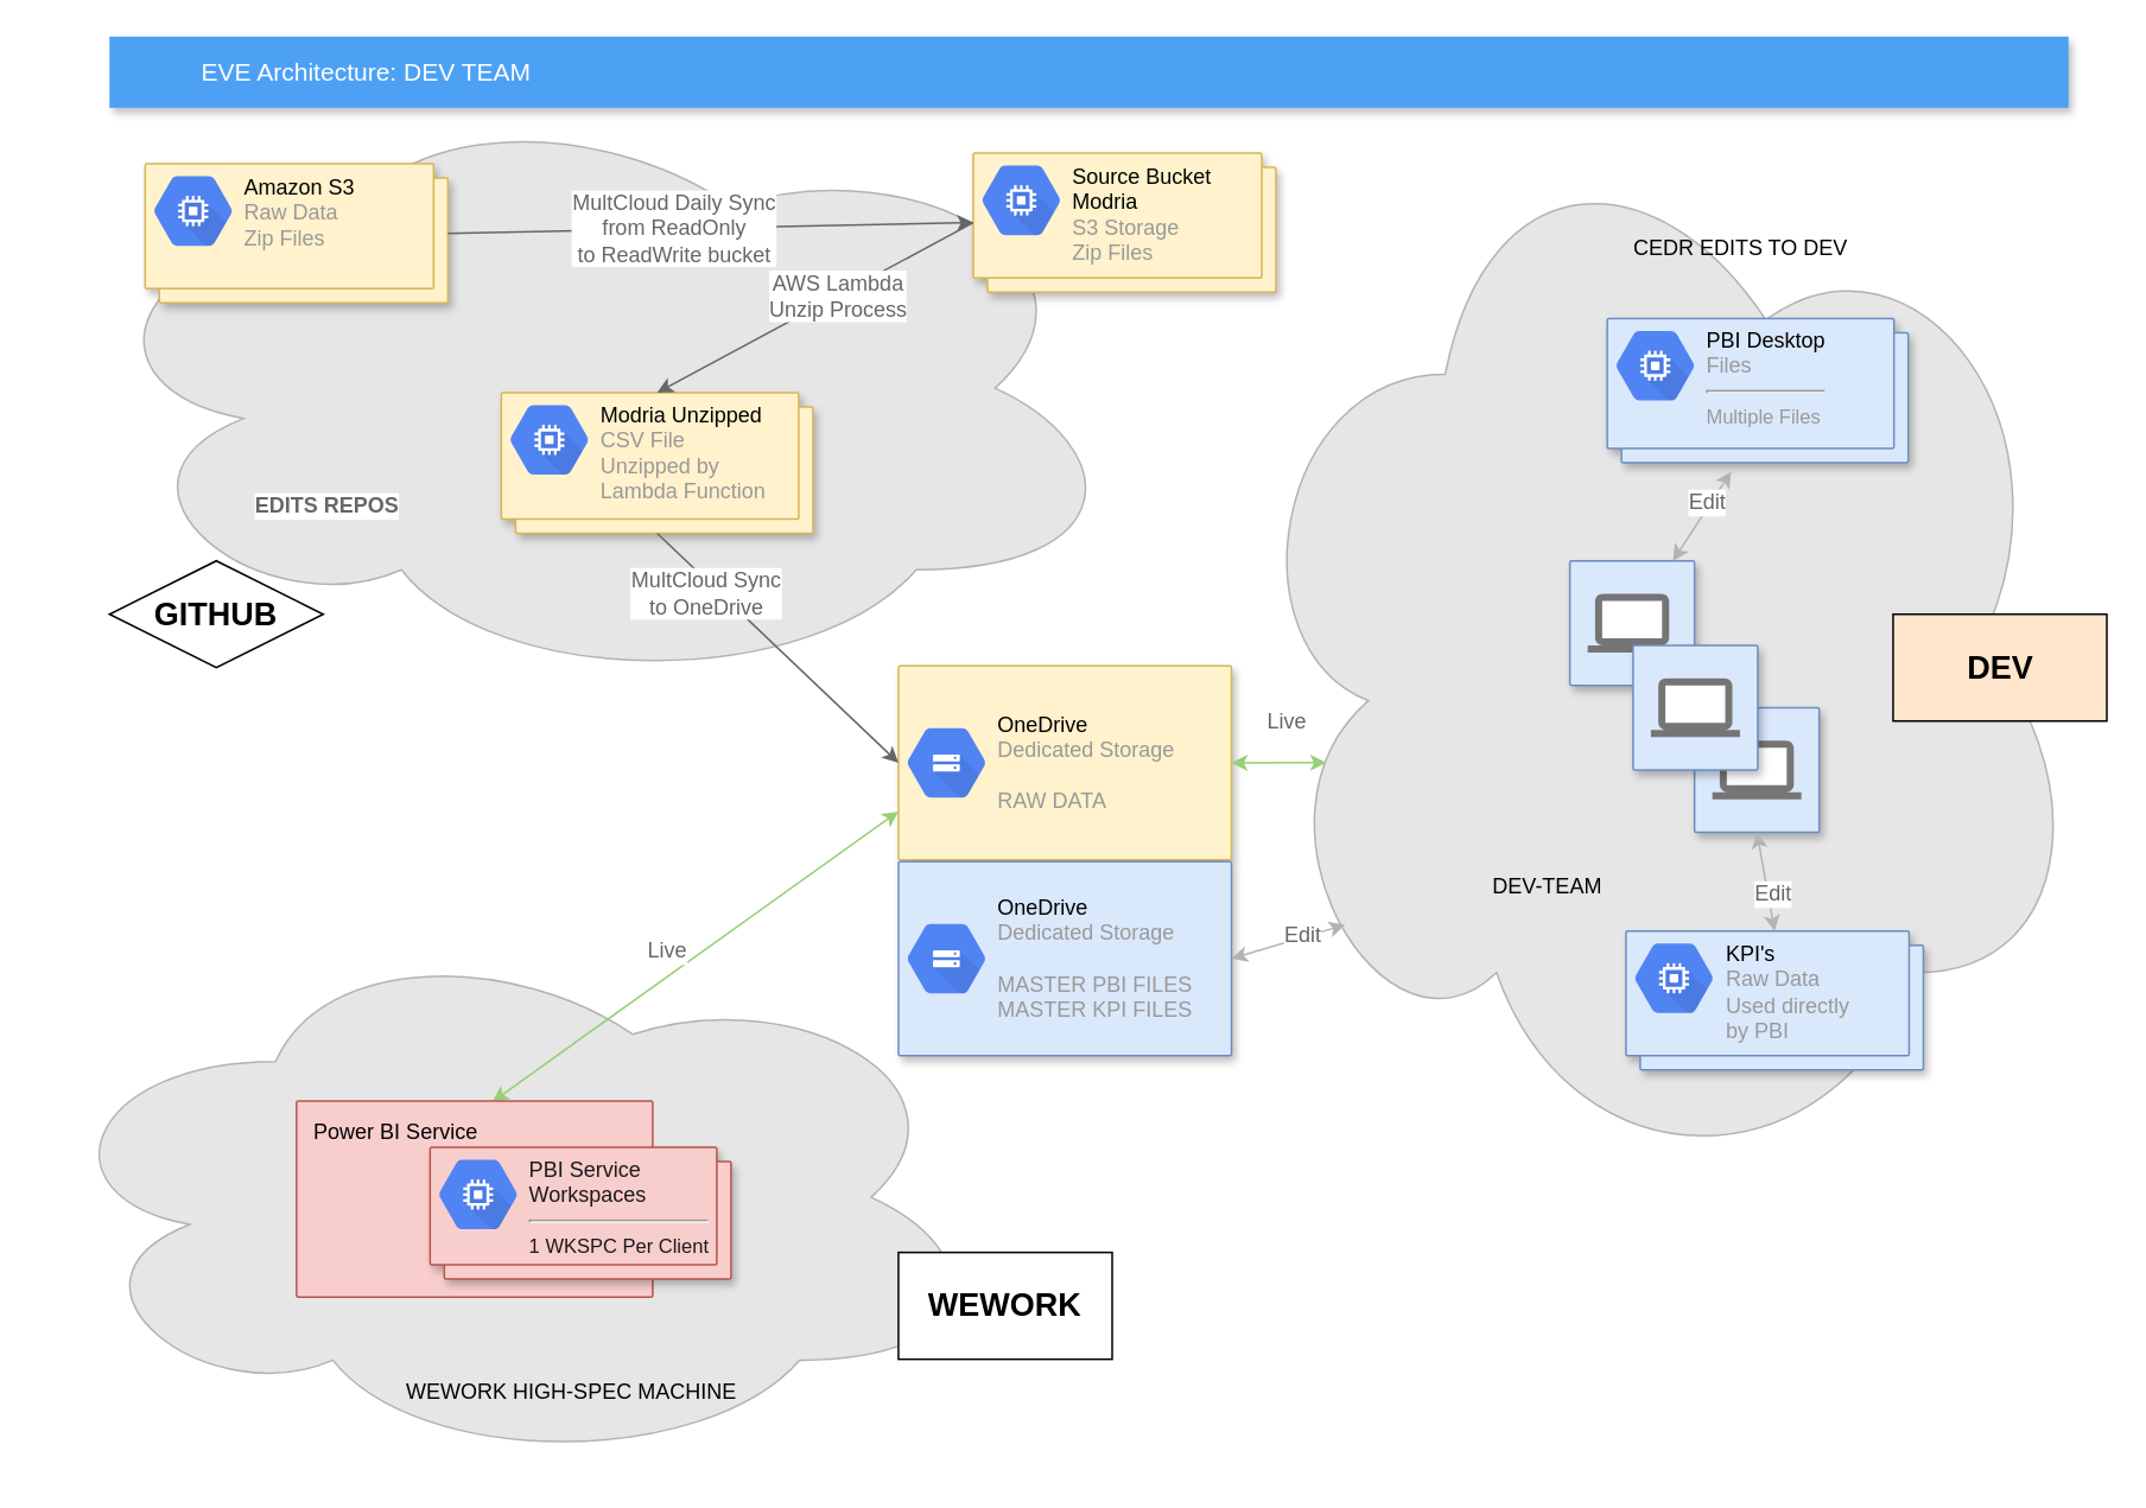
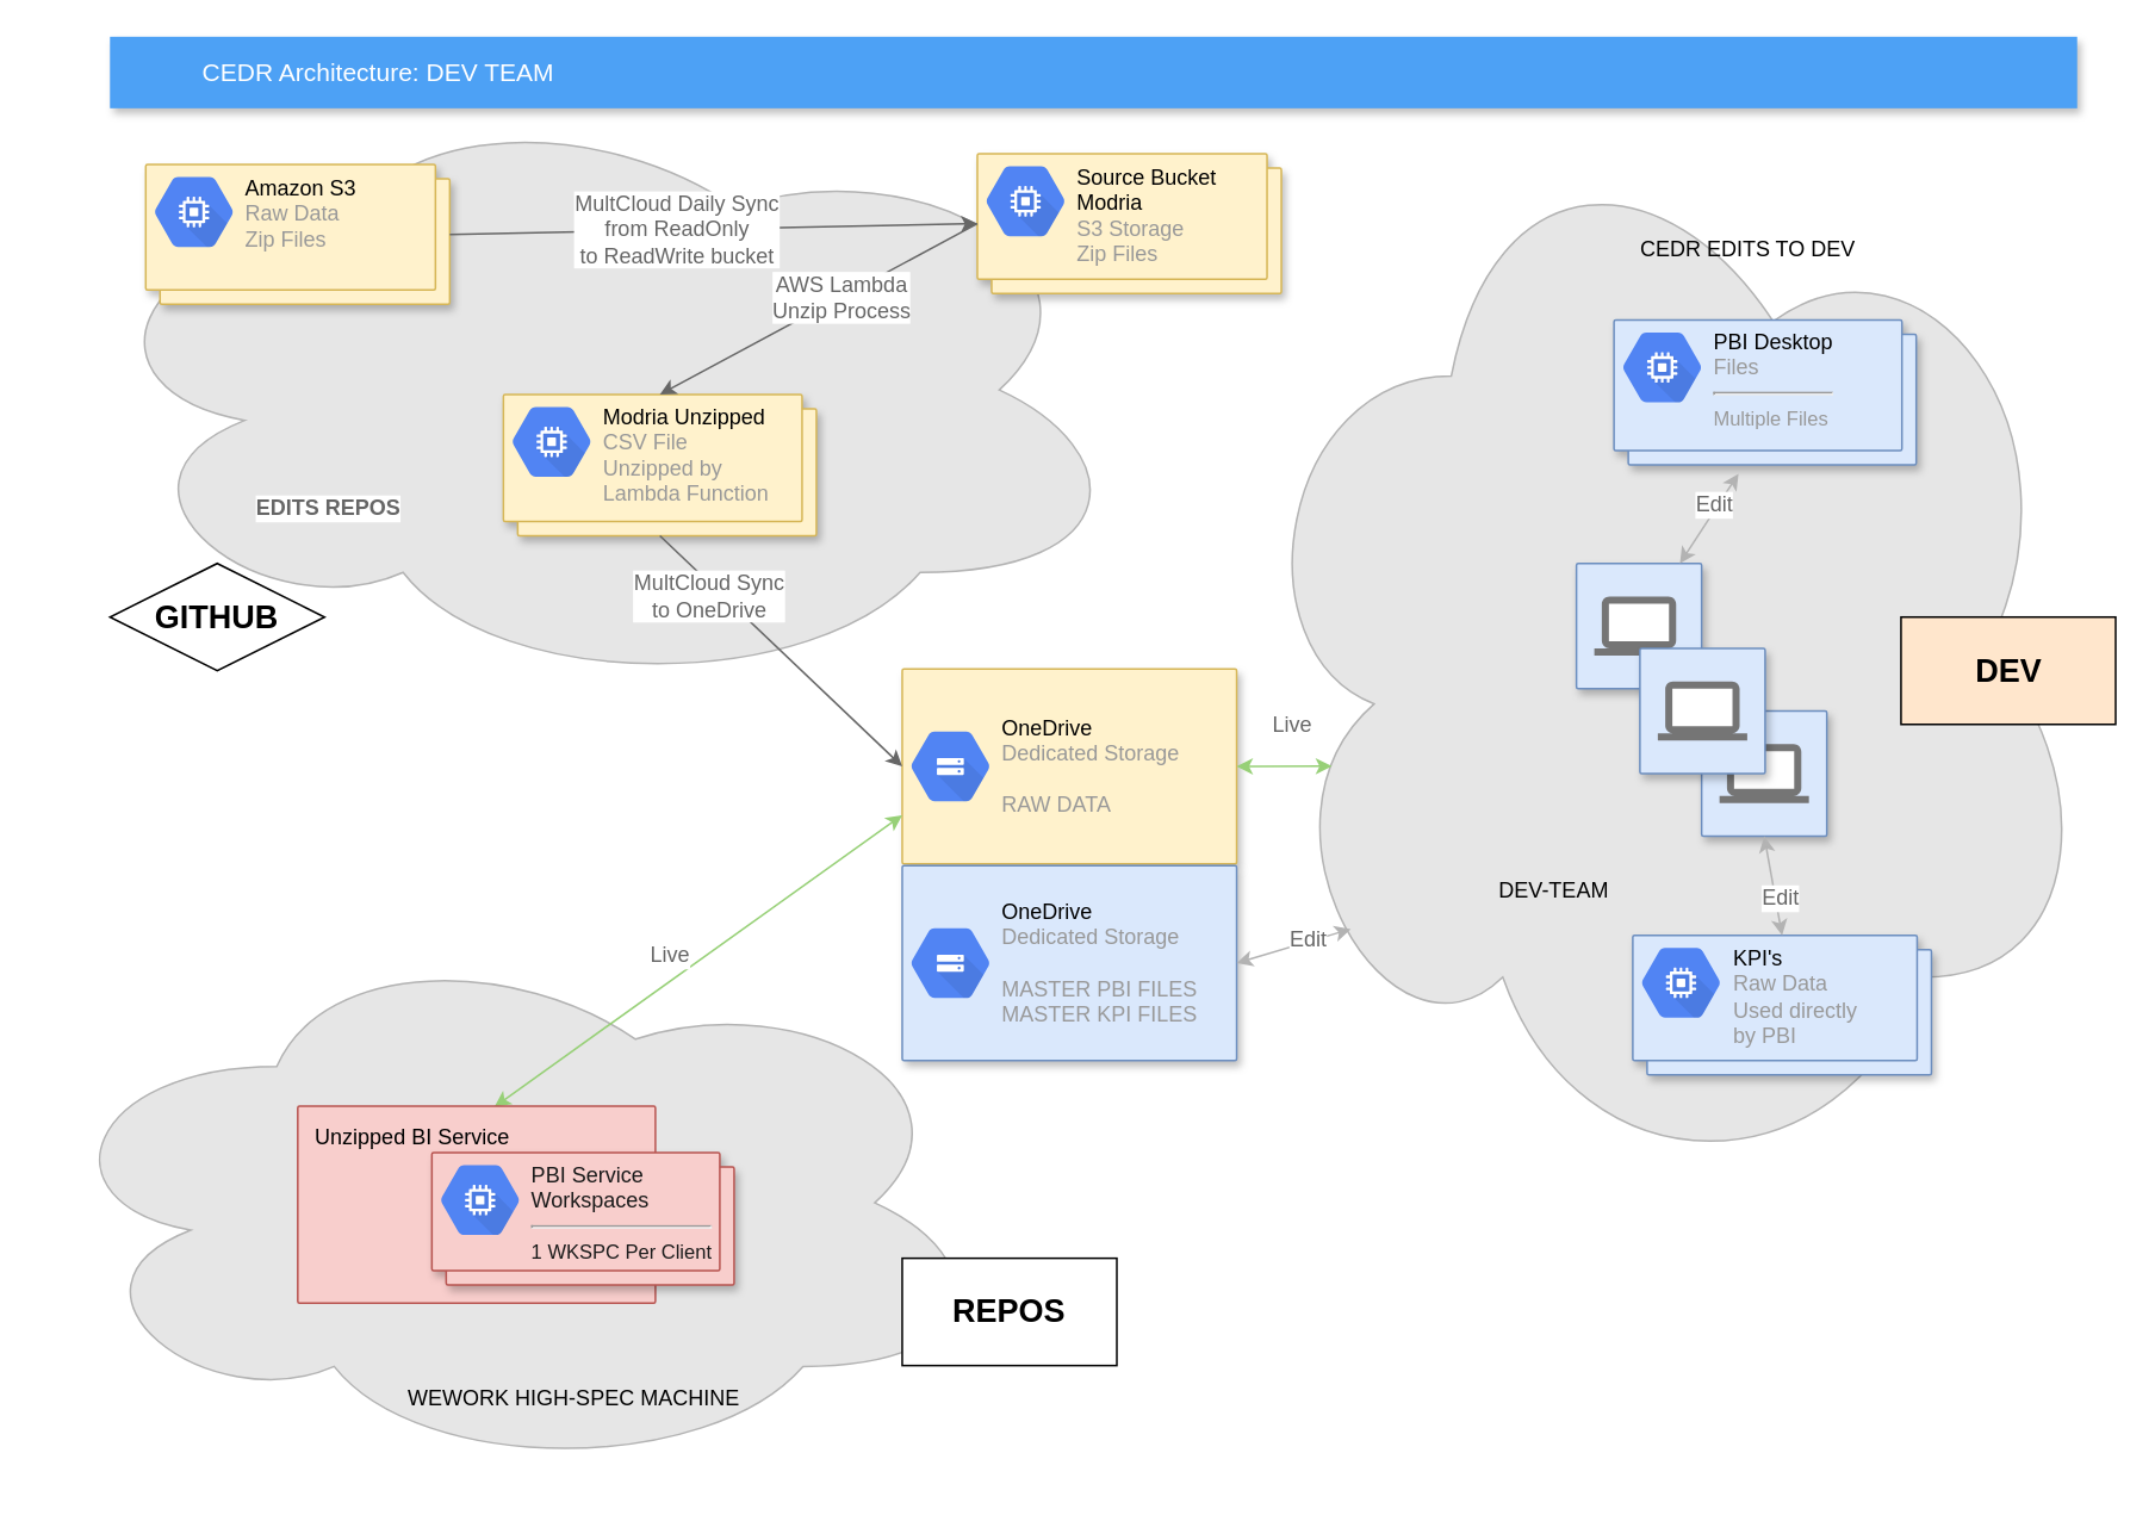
- <mxCell id="5" value="EVE Architecture: DEV TEAM" style="fillColor=#4DA1F5;strokeColor=none;shadow=1;gradientColor=none;fontSize=14;align=left;spacingLeft=50;fontColor=#ffffff;html=1;" parent="1" vertex="1"><mxGeometry x="61" y="20" width="1100" height="40" as="geometry" /></mxCell>
+ <mxCell id="5" value="CEDR Architecture: DEV TEAM" style="fillColor=#4DA1F5;strokeColor=none;shadow=1;gradientColor=none;fontSize=14;align=left;spacingLeft=50;fontColor=#ffffff;html=1;" parent="1" vertex="1"><mxGeometry x="61" y="20" width="1100" height="40" as="geometry" /></mxCell>
- <mxCell id="43" value="Power BI Service" style="rounded=1;absoluteArcSize=1;arcSize=2;html=1;strokeColor=#b85450;shadow=0;dashed=0;fontSize=12;align=left;verticalAlign=top;spacing=10;spacingTop=-4;fillColor=#f8cecc;" parent="1" vertex="1"><mxGeometry x="166" y="618" width="200" height="110" as="geometry" /></mxCell>
+ <mxCell id="43" value="Unzipped BI Service" style="rounded=1;absoluteArcSize=1;arcSize=2;html=1;strokeColor=#b85450;shadow=0;dashed=0;fontSize=12;align=left;verticalAlign=top;spacing=10;spacingTop=-4;fillColor=#f8cecc;" parent="1" vertex="1"><mxGeometry x="166" y="618" width="200" height="110" as="geometry" /></mxCell>
- <mxCell id="47" value="&lt;font size=&quot;1&quot;&gt;&lt;b style=&quot;font-size: 18px&quot;&gt;WEWORK&lt;/b&gt;&lt;/font&gt;" style="rounded=0;whiteSpace=wrap;html=1;fontFamily=Helvetica;" parent="1" vertex="1"><mxGeometry x="504" y="703" width="120" height="60" as="geometry" /></mxCell>
+ <mxCell id="47" value="&lt;font size=&quot;1&quot;&gt;&lt;b style=&quot;font-size: 18px&quot;&gt;REPOS&lt;/b&gt;&lt;/font&gt;" style="rounded=0;whiteSpace=wrap;html=1;fontFamily=Helvetica;" parent="1" vertex="1"><mxGeometry x="504" y="703" width="120" height="60" as="geometry" /></mxCell>
